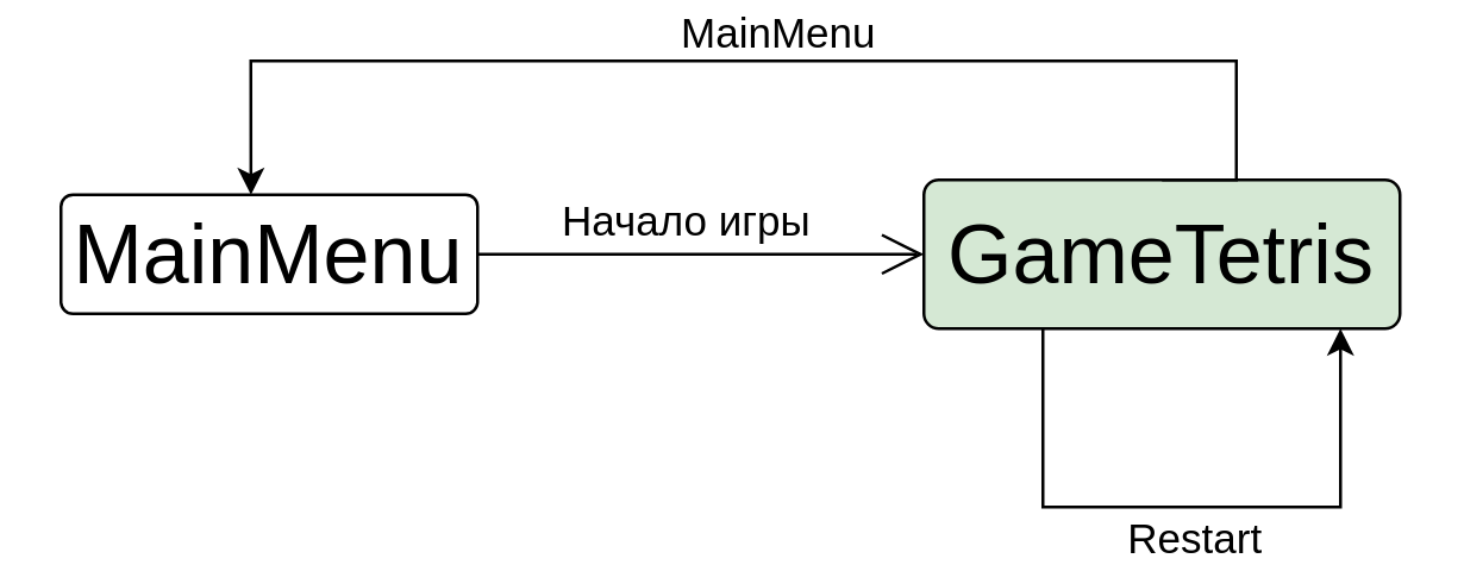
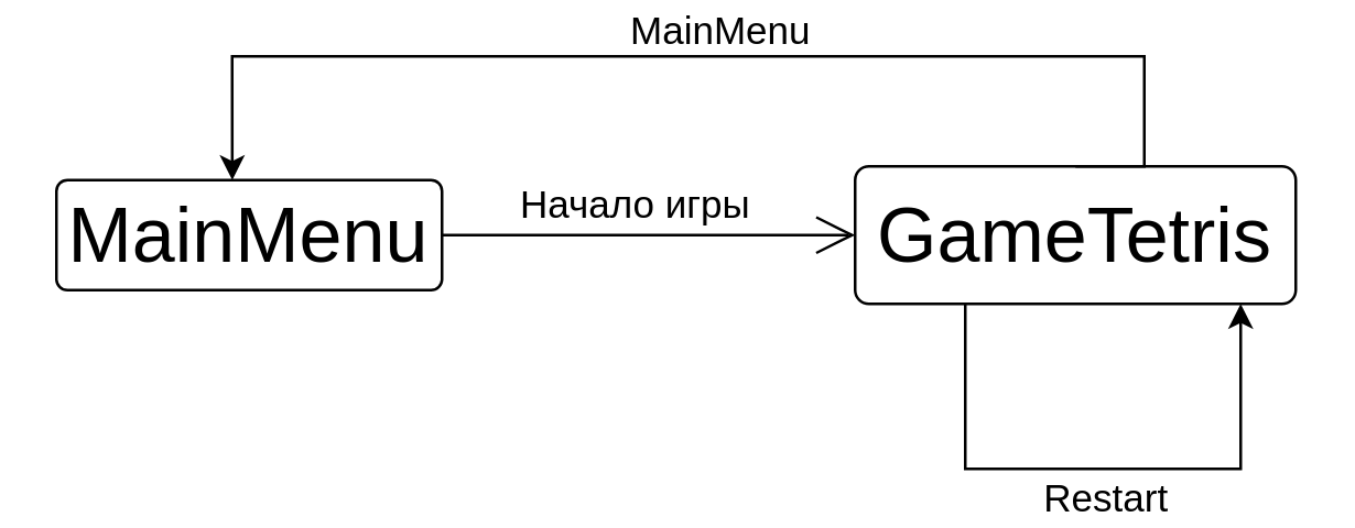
- <mxCell id="3" value="&lt;font style=&quot;font-size: 28px;&quot;&gt;GameTetris&lt;/font&gt;" style="rounded=1;arcSize=10;whiteSpace=wrap;html=1;align=center;fillColor=#d5e8d4;" vertex="1" parent="1"><mxGeometry x="310" y="60" width="160" height="50" as="geometry" /></mxCell>
+ <mxCell id="3" value="&lt;font style=&quot;font-size: 28px;&quot;&gt;GameTetris&lt;/font&gt;" style="rounded=1;arcSize=10;whiteSpace=wrap;html=1;align=center;" vertex="1" parent="1"><mxGeometry x="310" y="60" width="160" height="50" as="geometry" /></mxCell>
